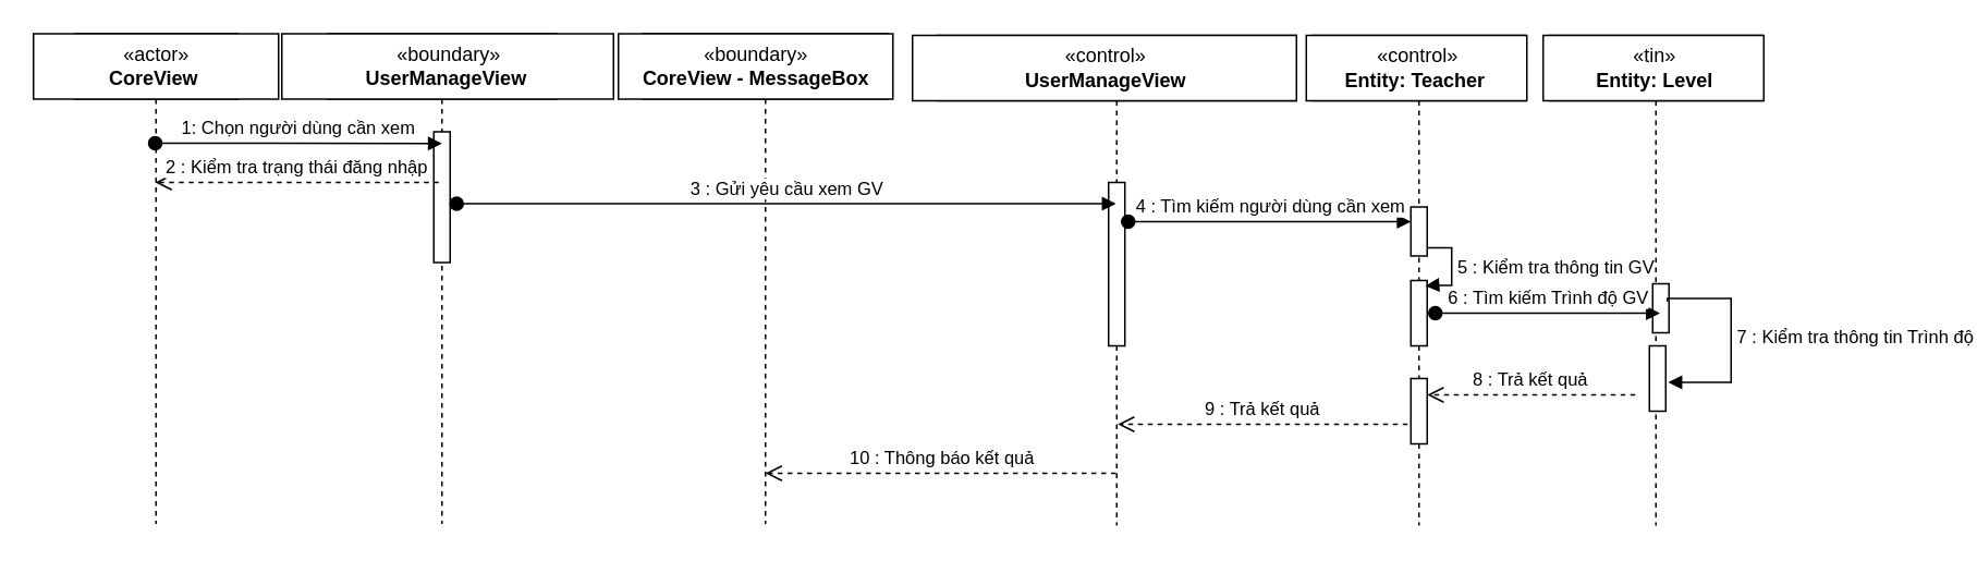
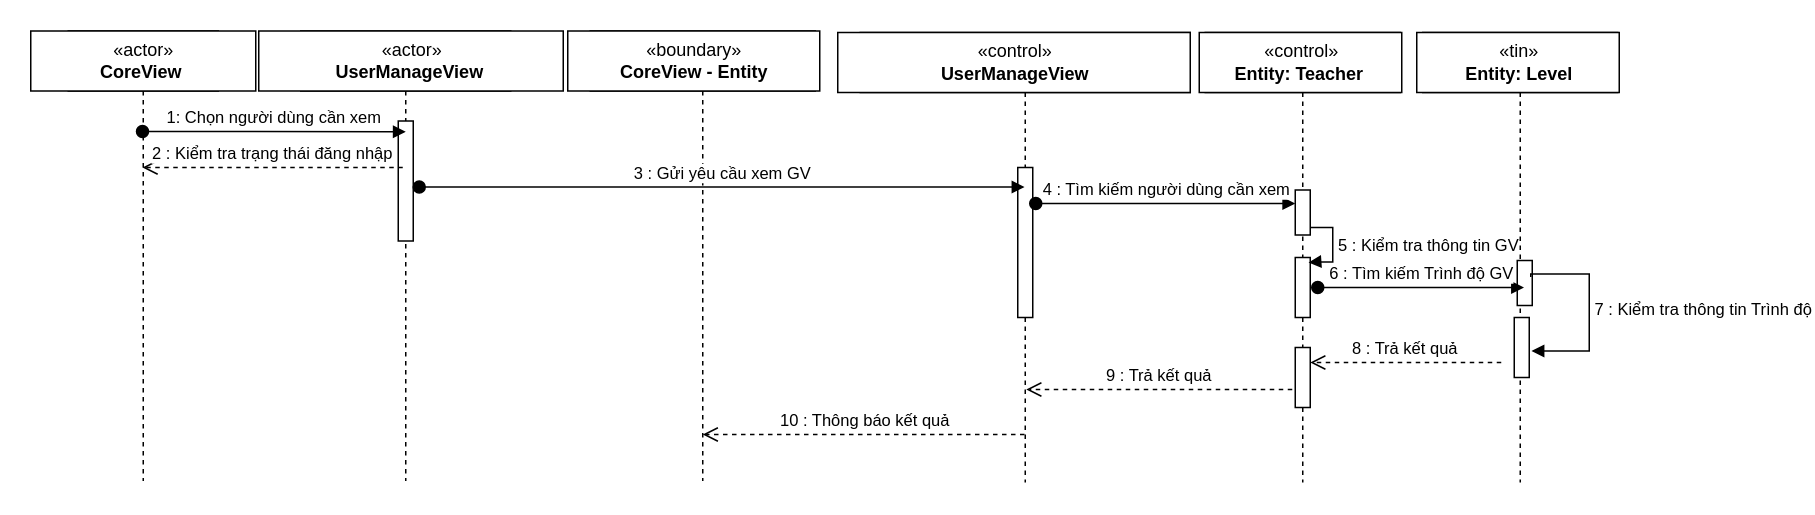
- <mxCell id="5" value="«boundary»&lt;br&gt;&lt;b&gt;UserManageView&amp;nbsp;&lt;/b&gt;" style="html=1;" parent="4" vertex="1"><mxGeometry x="-28" width="203" height="40" as="geometry" /></mxCell>
+ <mxCell id="5" value="«actor»&lt;br&gt;&lt;b&gt;UserManageView&amp;nbsp;&lt;/b&gt;" style="html=1;" parent="4" vertex="1"><mxGeometry x="-28" width="203" height="40" as="geometry" /></mxCell>
- <mxCell id="8" value="«boundary»&lt;br&gt;&lt;b&gt;CoreView - MessageBox&lt;/b&gt;" style="html=1;" parent="7" vertex="1"><mxGeometry x="-15" width="168" height="40" as="geometry" /></mxCell>
+ <mxCell id="8" value="«boundary»&lt;br&gt;&lt;b&gt;CoreView - Entity&lt;/b&gt;" style="html=1;" parent="7" vertex="1"><mxGeometry x="-15" width="168" height="40" as="geometry" /></mxCell>
